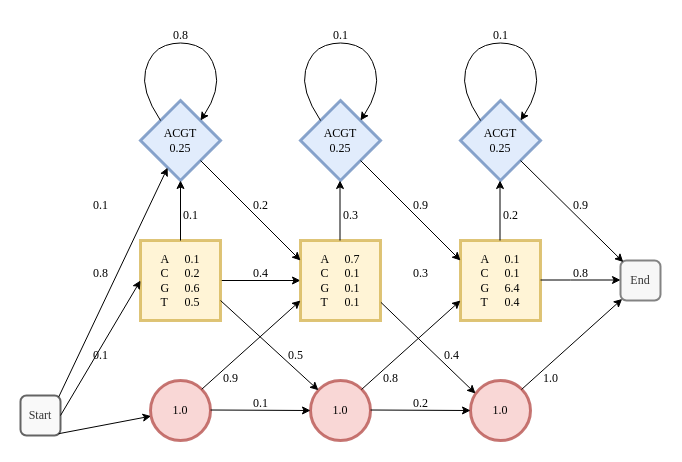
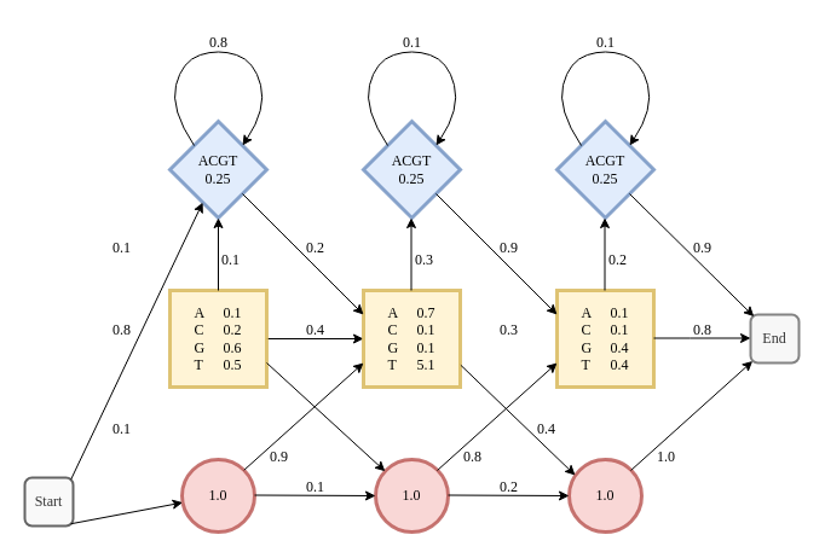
- <mxCell id="4" value="&lt;div&gt;&lt;font face=&quot;Inconsolata&quot; data-font-src=&quot;https://fonts.googleapis.com/css?family=Inconsolata&quot;&gt;A&lt;span style=&quot;white-space: pre;&quot;&gt;&#09;&lt;/span&gt;0.7&lt;/font&gt;&lt;/div&gt;&lt;div&gt;&lt;font data-font-src=&quot;https://fonts.googleapis.com/css?family=Inconsolata&quot; face=&quot;Inconsolata&quot;&gt;C&lt;span style=&quot;white-space: pre;&quot;&gt;&#09;&lt;/span&gt;0.1&lt;/font&gt;&lt;/div&gt;&lt;div&gt;&lt;font data-font-src=&quot;https://fonts.googleapis.com/css?family=Inconsolata&quot; face=&quot;Inconsolata&quot;&gt;G&lt;span style=&quot;white-space: pre;&quot;&gt;&#09;&lt;/span&gt;0.1&lt;/font&gt;&lt;/div&gt;&lt;div&gt;&lt;font data-font-src=&quot;https://fonts.googleapis.com/css?family=Inconsolata&quot; face=&quot;Inconsolata&quot;&gt;T&lt;span style=&quot;white-space: pre;&quot;&gt;&#09;&lt;/span&gt;0.1&lt;br&gt;&lt;/font&gt;&lt;/div&gt;" style="whiteSpace=wrap;html=1;aspect=fixed;fillColor=#fff2cc;strokeColor=#d6b656;strokeWidth=3;opacity=80;" vertex="1" parent="1"><mxGeometry x="300" y="240" width="80" height="80" as="geometry" /></mxCell>
+ <mxCell id="4" value="&lt;div&gt;&lt;font face=&quot;Inconsolata&quot; data-font-src=&quot;https://fonts.googleapis.com/css?family=Inconsolata&quot;&gt;A&lt;span style=&quot;white-space: pre;&quot;&gt;&#09;&lt;/span&gt;0.7&lt;/font&gt;&lt;/div&gt;&lt;div&gt;&lt;font data-font-src=&quot;https://fonts.googleapis.com/css?family=Inconsolata&quot; face=&quot;Inconsolata&quot;&gt;C&lt;span style=&quot;white-space: pre;&quot;&gt;&#09;&lt;/span&gt;0.1&lt;/font&gt;&lt;/div&gt;&lt;div&gt;&lt;font data-font-src=&quot;https://fonts.googleapis.com/css?family=Inconsolata&quot; face=&quot;Inconsolata&quot;&gt;G&lt;span style=&quot;white-space: pre;&quot;&gt;&#09;&lt;/span&gt;0.1&lt;/font&gt;&lt;/div&gt;&lt;div&gt;&lt;font data-font-src=&quot;https://fonts.googleapis.com/css?family=Inconsolata&quot; face=&quot;Inconsolata&quot;&gt;T&lt;span style=&quot;white-space: pre;&quot;&gt;&#09;&lt;/span&gt;5.1&lt;br&gt;&lt;/font&gt;&lt;/div&gt;" style="whiteSpace=wrap;html=1;aspect=fixed;fillColor=#fff2cc;strokeColor=#d6b656;strokeWidth=3;opacity=80;" vertex="1" parent="1"><mxGeometry x="300" y="240" width="80" height="80" as="geometry" /></mxCell>
- <mxCell id="5" value="&lt;div&gt;&lt;font face=&quot;Inconsolata&quot; data-font-src=&quot;https://fonts.googleapis.com/css?family=Inconsolata&quot;&gt;A&lt;span style=&quot;white-space: pre;&quot;&gt;&#09;&lt;/span&gt;0.1&lt;/font&gt;&lt;/div&gt;&lt;div&gt;&lt;font data-font-src=&quot;https://fonts.googleapis.com/css?family=Inconsolata&quot; face=&quot;Inconsolata&quot;&gt;C&lt;span style=&quot;white-space: pre;&quot;&gt;&#09;&lt;/span&gt;0.1&lt;/font&gt;&lt;/div&gt;&lt;div&gt;&lt;font data-font-src=&quot;https://fonts.googleapis.com/css?family=Inconsolata&quot; face=&quot;Inconsolata&quot;&gt;G&lt;span style=&quot;white-space: pre;&quot;&gt;&#09;&lt;/span&gt;6.4&lt;/font&gt;&lt;/div&gt;&lt;div&gt;&lt;font data-font-src=&quot;https://fonts.googleapis.com/css?family=Inconsolata&quot; face=&quot;Inconsolata&quot;&gt;T&lt;span style=&quot;white-space: pre;&quot;&gt;&#09;&lt;/span&gt;0.4&lt;br&gt;&lt;/font&gt;&lt;/div&gt;" style="whiteSpace=wrap;html=1;aspect=fixed;fillColor=#fff2cc;strokeColor=#d6b656;strokeWidth=3;opacity=80;" vertex="1" parent="1"><mxGeometry x="460" y="240" width="80" height="80" as="geometry" /></mxCell>
+ <mxCell id="5" value="&lt;div&gt;&lt;font face=&quot;Inconsolata&quot; data-font-src=&quot;https://fonts.googleapis.com/css?family=Inconsolata&quot;&gt;A&lt;span style=&quot;white-space: pre;&quot;&gt;&#09;&lt;/span&gt;0.1&lt;/font&gt;&lt;/div&gt;&lt;div&gt;&lt;font data-font-src=&quot;https://fonts.googleapis.com/css?family=Inconsolata&quot; face=&quot;Inconsolata&quot;&gt;C&lt;span style=&quot;white-space: pre;&quot;&gt;&#09;&lt;/span&gt;0.1&lt;/font&gt;&lt;/div&gt;&lt;div&gt;&lt;font data-font-src=&quot;https://fonts.googleapis.com/css?family=Inconsolata&quot; face=&quot;Inconsolata&quot;&gt;G&lt;span style=&quot;white-space: pre;&quot;&gt;&#09;&lt;/span&gt;0.4&lt;/font&gt;&lt;/div&gt;&lt;div&gt;&lt;font data-font-src=&quot;https://fonts.googleapis.com/css?family=Inconsolata&quot; face=&quot;Inconsolata&quot;&gt;T&lt;span style=&quot;white-space: pre;&quot;&gt;&#09;&lt;/span&gt;0.4&lt;br&gt;&lt;/font&gt;&lt;/div&gt;" style="whiteSpace=wrap;html=1;aspect=fixed;fillColor=#fff2cc;strokeColor=#d6b656;strokeWidth=3;opacity=80;" vertex="1" parent="1"><mxGeometry x="460" y="240" width="80" height="80" as="geometry" /></mxCell>
- <mxCell id="13" value="" style="endArrow=classic;html=1;rounded=0;exitX=1;exitY=0.5;exitDx=0;exitDy=0;entryX=0;entryY=0.5;entryDx=0;entryDy=0;" edge="1" parent="1" source="10" target="3"><mxGeometry width="50" height="50" relative="1" as="geometry"><mxPoint x="70" y="270" as="sourcePoint" /><mxPoint x="170" y="170" as="targetPoint" /></mxGeometry></mxCell>
- <mxCell id="49" value="&lt;font face=&quot;Inconsolata&quot;&gt;0.5&lt;/font&gt;" style="text;html=1;align=center;verticalAlign=middle;resizable=0;points=[];autosize=1;strokeColor=none;fillColor=none;" vertex="1" parent="1"><mxGeometry x="275" y="340" width="40" height="30" as="geometry" /></mxCell>
